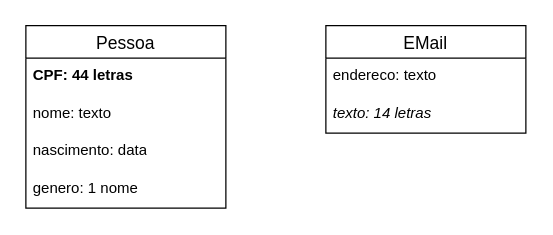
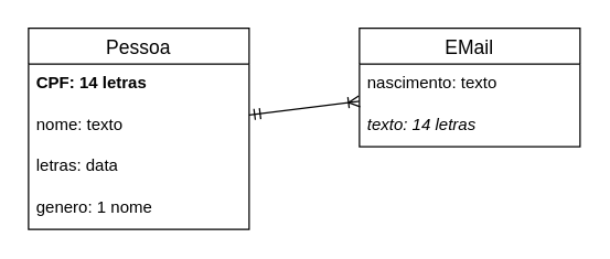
- <mxCell id="3" value="&lt;b&gt;CPF: 44 letras&lt;br&gt;&lt;/b&gt;" style="text;strokeColor=none;fillColor=none;spacingLeft=4;spacingRight=4;overflow=hidden;rotatable=0;points=[[0,0.5],[1,0.5]];portConstraint=eastwest;fontSize=12;whiteSpace=wrap;html=1;" vertex="1" parent="2"><mxGeometry y="26" width="160" height="30" as="geometry" /></mxCell>
+ <mxCell id="3" value="&lt;b&gt;CPF: 14 letras&lt;br&gt;&lt;/b&gt;" style="text;strokeColor=none;fillColor=none;spacingLeft=4;spacingRight=4;overflow=hidden;rotatable=0;points=[[0,0.5],[1,0.5]];portConstraint=eastwest;fontSize=12;whiteSpace=wrap;html=1;" vertex="1" parent="2"><mxGeometry y="26" width="160" height="30" as="geometry" /></mxCell>
- <mxCell id="8" value="endereco: texto" style="text;strokeColor=none;fillColor=none;spacingLeft=4;spacingRight=4;overflow=hidden;rotatable=0;points=[[0,0.5],[1,0.5]];portConstraint=eastwest;fontSize=12;whiteSpace=wrap;html=1;" vertex="1" parent="7"><mxGeometry y="26" width="160" height="30" as="geometry" /></mxCell>
+ <mxCell id="8" value="nascimento: texto" style="text;strokeColor=none;fillColor=none;spacingLeft=4;spacingRight=4;overflow=hidden;rotatable=0;points=[[0,0.5],[1,0.5]];portConstraint=eastwest;fontSize=12;whiteSpace=wrap;html=1;" vertex="1" parent="7"><mxGeometry y="26" width="160" height="30" as="geometry" /></mxCell>
+ <mxCell id="10" value="" style="fontSize=12;html=1;endArrow=ERoneToMany;startArrow=ERmandOne;rounded=0;endFill=0;" edge="1" parent="1" source="2" target="7"><mxGeometry width="100" height="100" relative="1" as="geometry"><mxPoint x="340" y="410" as="sourcePoint" /><mxPoint x="440" y="310" as="targetPoint" /></mxGeometry></mxCell>
- <mxCell id="5" value="nascimento: data" style="text;strokeColor=none;fillColor=none;spacingLeft=4;spacingRight=4;overflow=hidden;rotatable=0;points=[[0,0.5],[1,0.5]];portConstraint=eastwest;fontSize=12;whiteSpace=wrap;html=1;" vertex="1" parent="2"><mxGeometry y="86" width="160" height="30" as="geometry" /></mxCell>
+ <mxCell id="5" value="letras: data" style="text;strokeColor=none;fillColor=none;spacingLeft=4;spacingRight=4;overflow=hidden;rotatable=0;points=[[0,0.5],[1,0.5]];portConstraint=eastwest;fontSize=12;whiteSpace=wrap;html=1;" vertex="1" parent="2"><mxGeometry y="86" width="160" height="30" as="geometry" /></mxCell>
